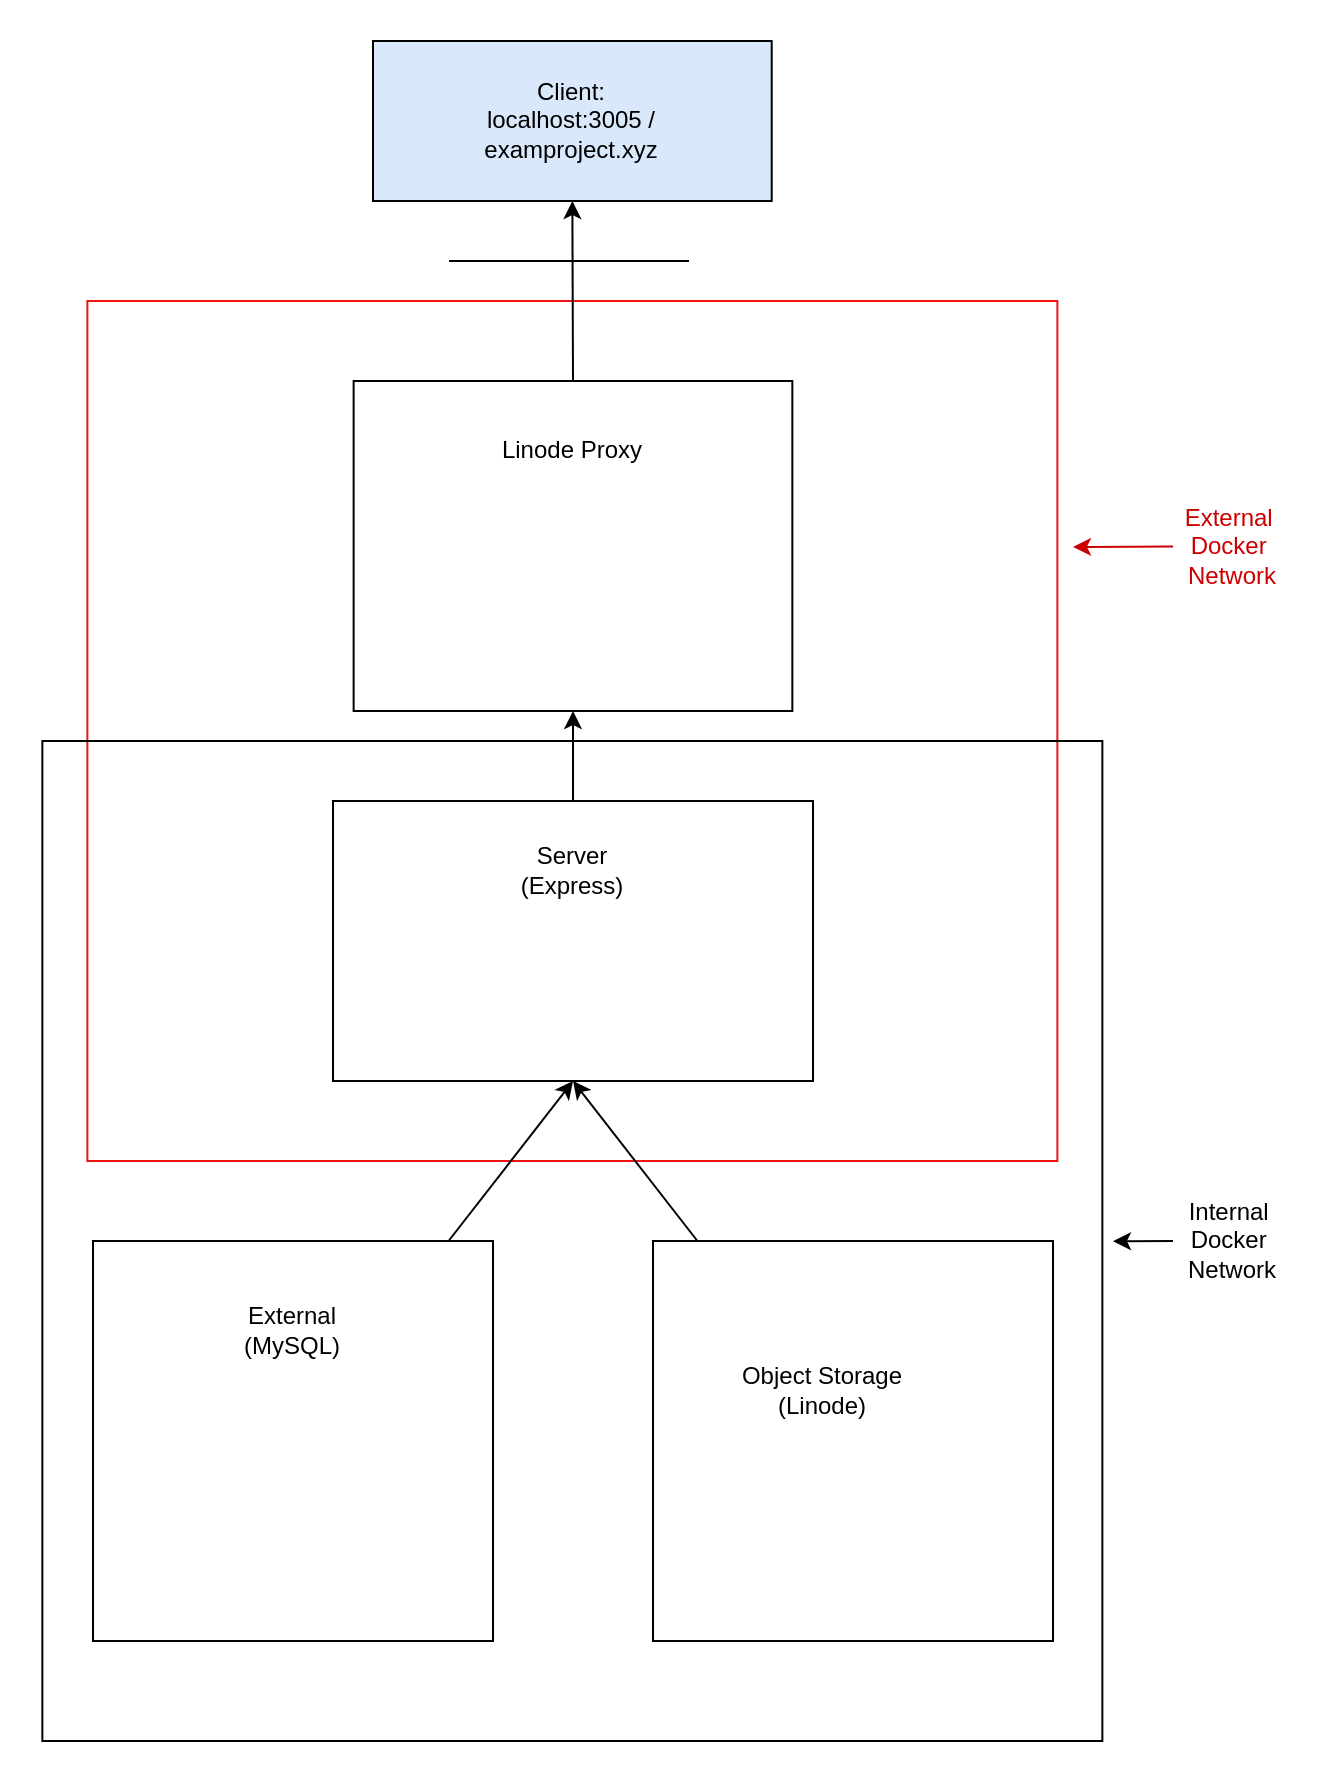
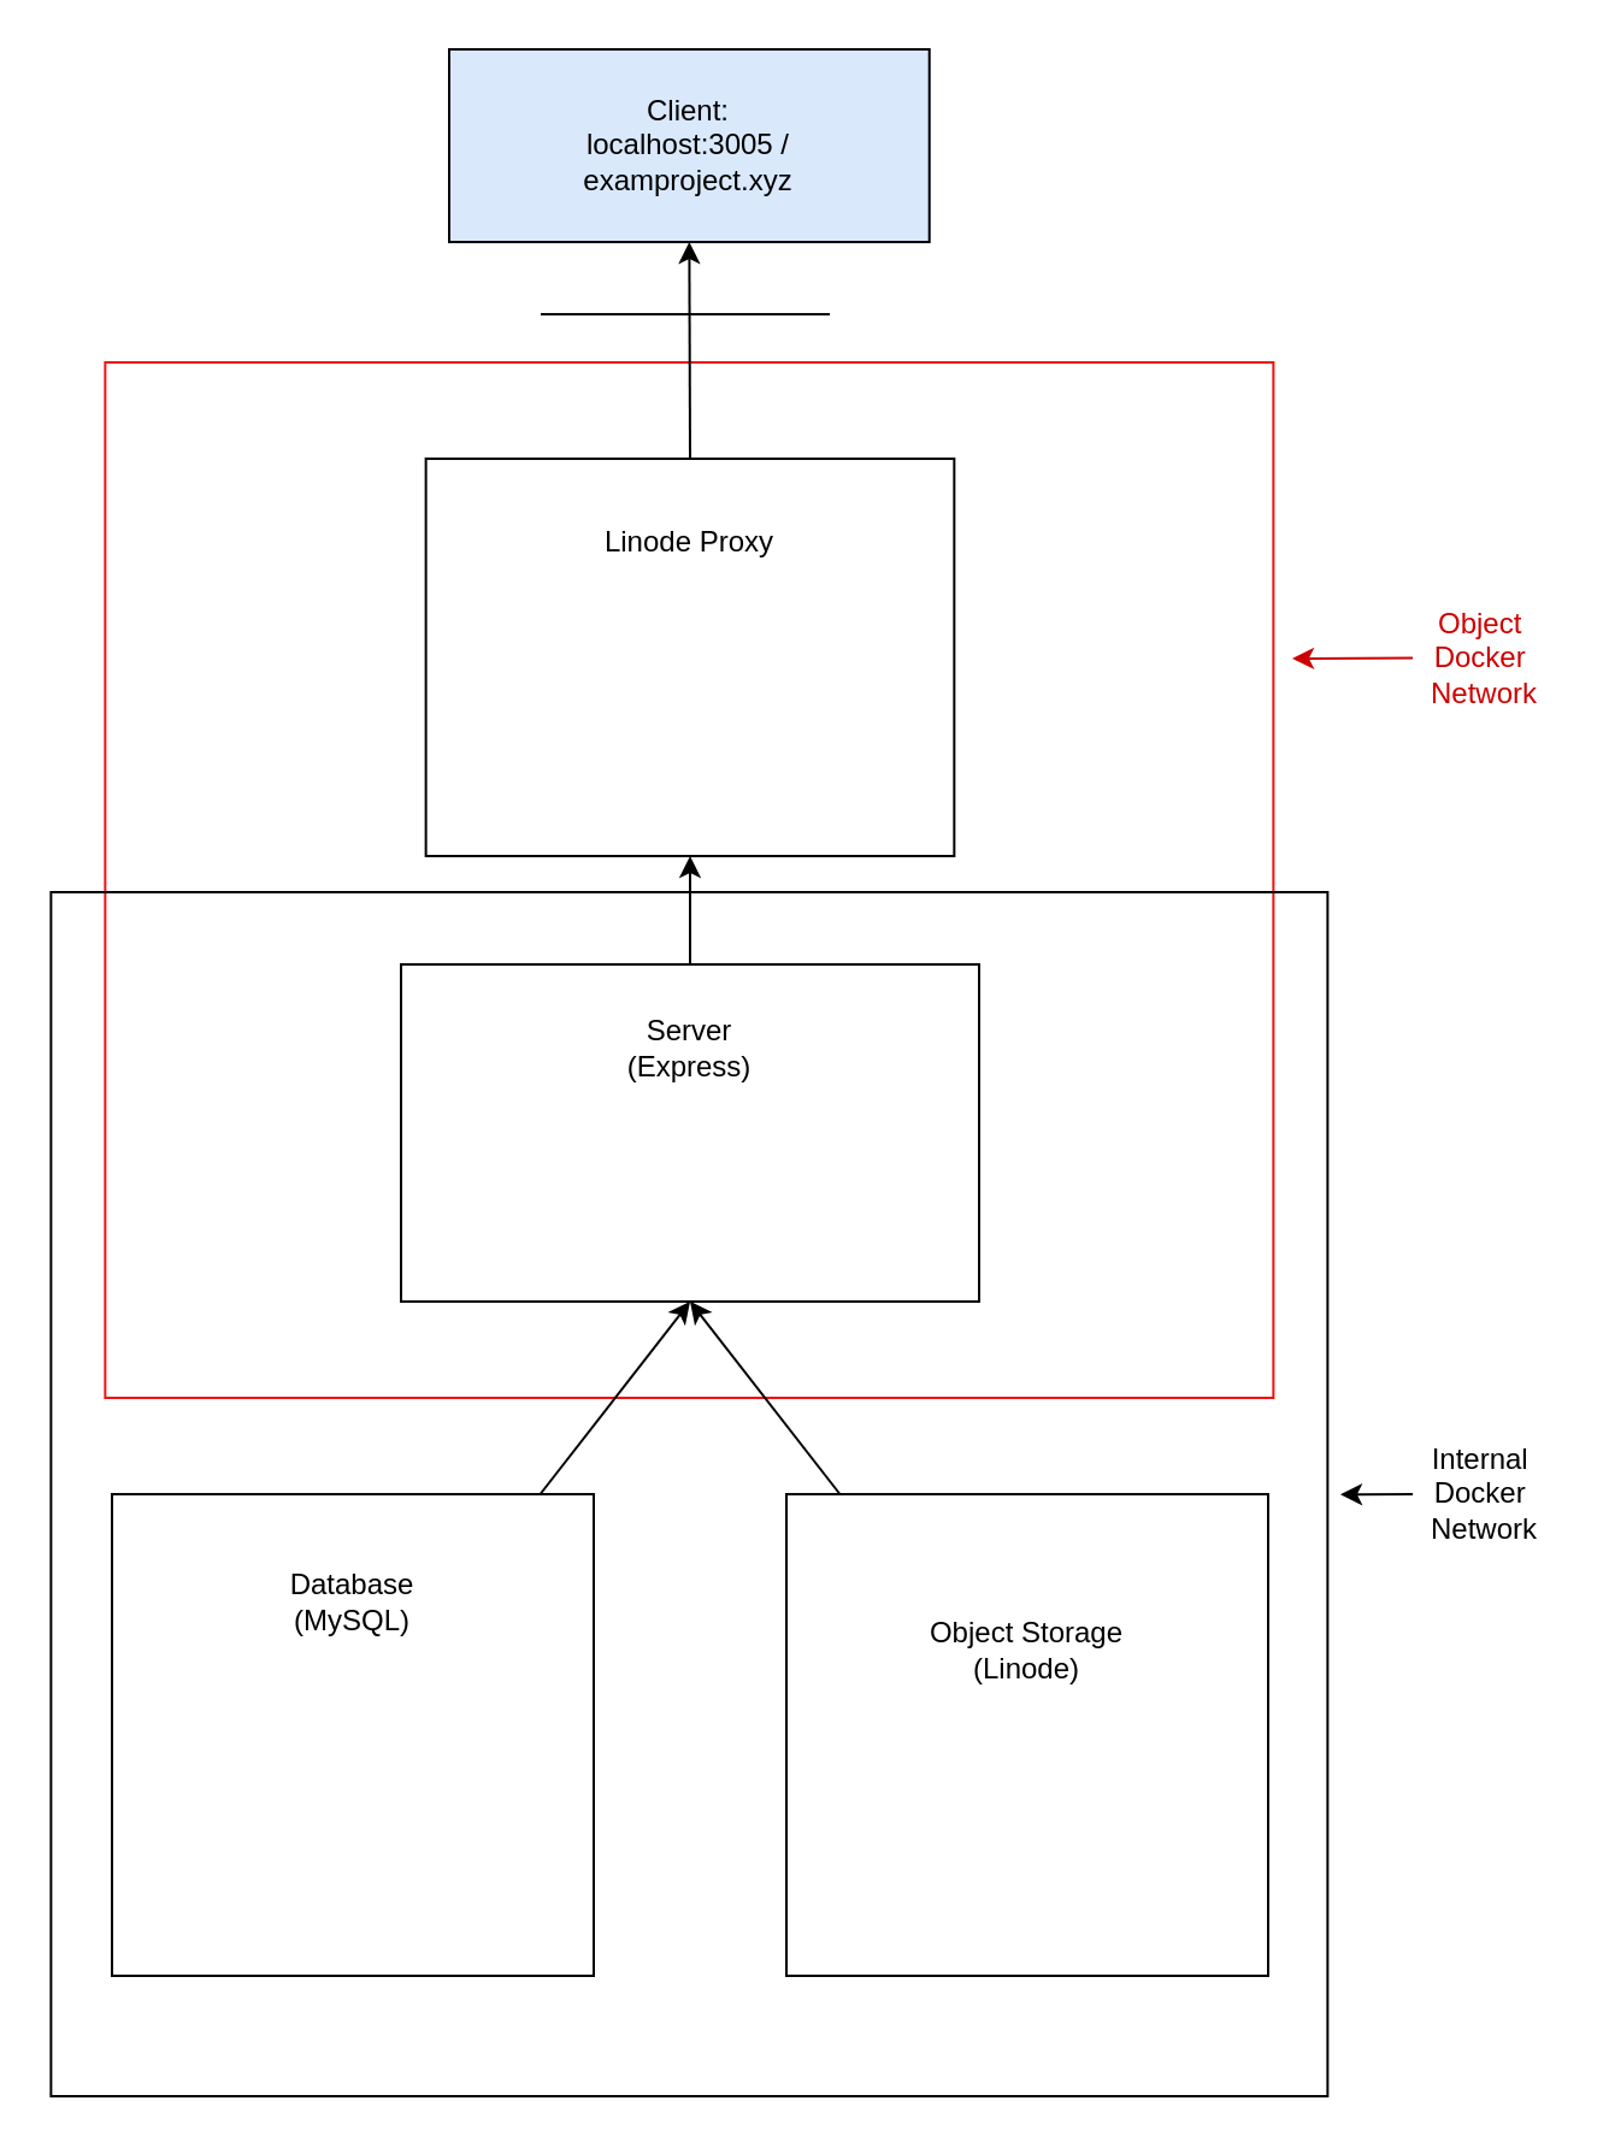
- <mxCell id="27" value="&lt;font color=&quot;#cc0000&quot;&gt;External&amp;nbsp;&lt;br&gt;Docker&amp;nbsp;&lt;br&gt;Network&lt;/font&gt;" style="text;html=1;strokeColor=none;fillColor=none;align=center;verticalAlign=middle;whiteSpace=wrap;rounded=0;" vertex="1" parent="1"><mxGeometry x="586" y="257.5" width="60" height="30" as="geometry" /></mxCell>
+ <mxCell id="27" value="&lt;font color=&quot;#cc0000&quot;&gt;Object&amp;nbsp;&lt;br&gt;Docker&amp;nbsp;&lt;br&gt;Network&lt;/font&gt;" style="text;html=1;strokeColor=none;fillColor=none;align=center;verticalAlign=middle;whiteSpace=wrap;rounded=0;" vertex="1" parent="1"><mxGeometry x="586" y="257.5" width="60" height="30" as="geometry" /></mxCell>
- <mxCell id="15" value="External&lt;br&gt;(MySQL)" style="text;html=1;align=center;verticalAlign=middle;whiteSpace=wrap;rounded=0;" parent="1" vertex="1"><mxGeometry x="101" y="650" width="90" height="30" as="geometry" /></mxCell>
+ <mxCell id="15" value="Database&lt;br&gt;(MySQL)" style="text;html=1;align=center;verticalAlign=middle;whiteSpace=wrap;rounded=0;" parent="1" vertex="1"><mxGeometry x="101" y="650" width="90" height="30" as="geometry" /></mxCell>
- <mxCell id="22" value="Object Storage (Linode)" style="text;html=1;strokeColor=none;fillColor=none;align=center;verticalAlign=middle;whiteSpace=wrap;rounded=0;" parent="1" vertex="1"><mxGeometry x="356.17" y="680" width="109.67" height="30" as="geometry" /></mxCell>
+ <mxCell id="22" value="Object Storage (Linode)" style="text;html=1;strokeColor=none;fillColor=none;align=center;verticalAlign=middle;whiteSpace=wrap;rounded=0;" parent="1" vertex="1"><mxGeometry x="371.17" y="670" width="109.67" height="30" as="geometry" /></mxCell>
